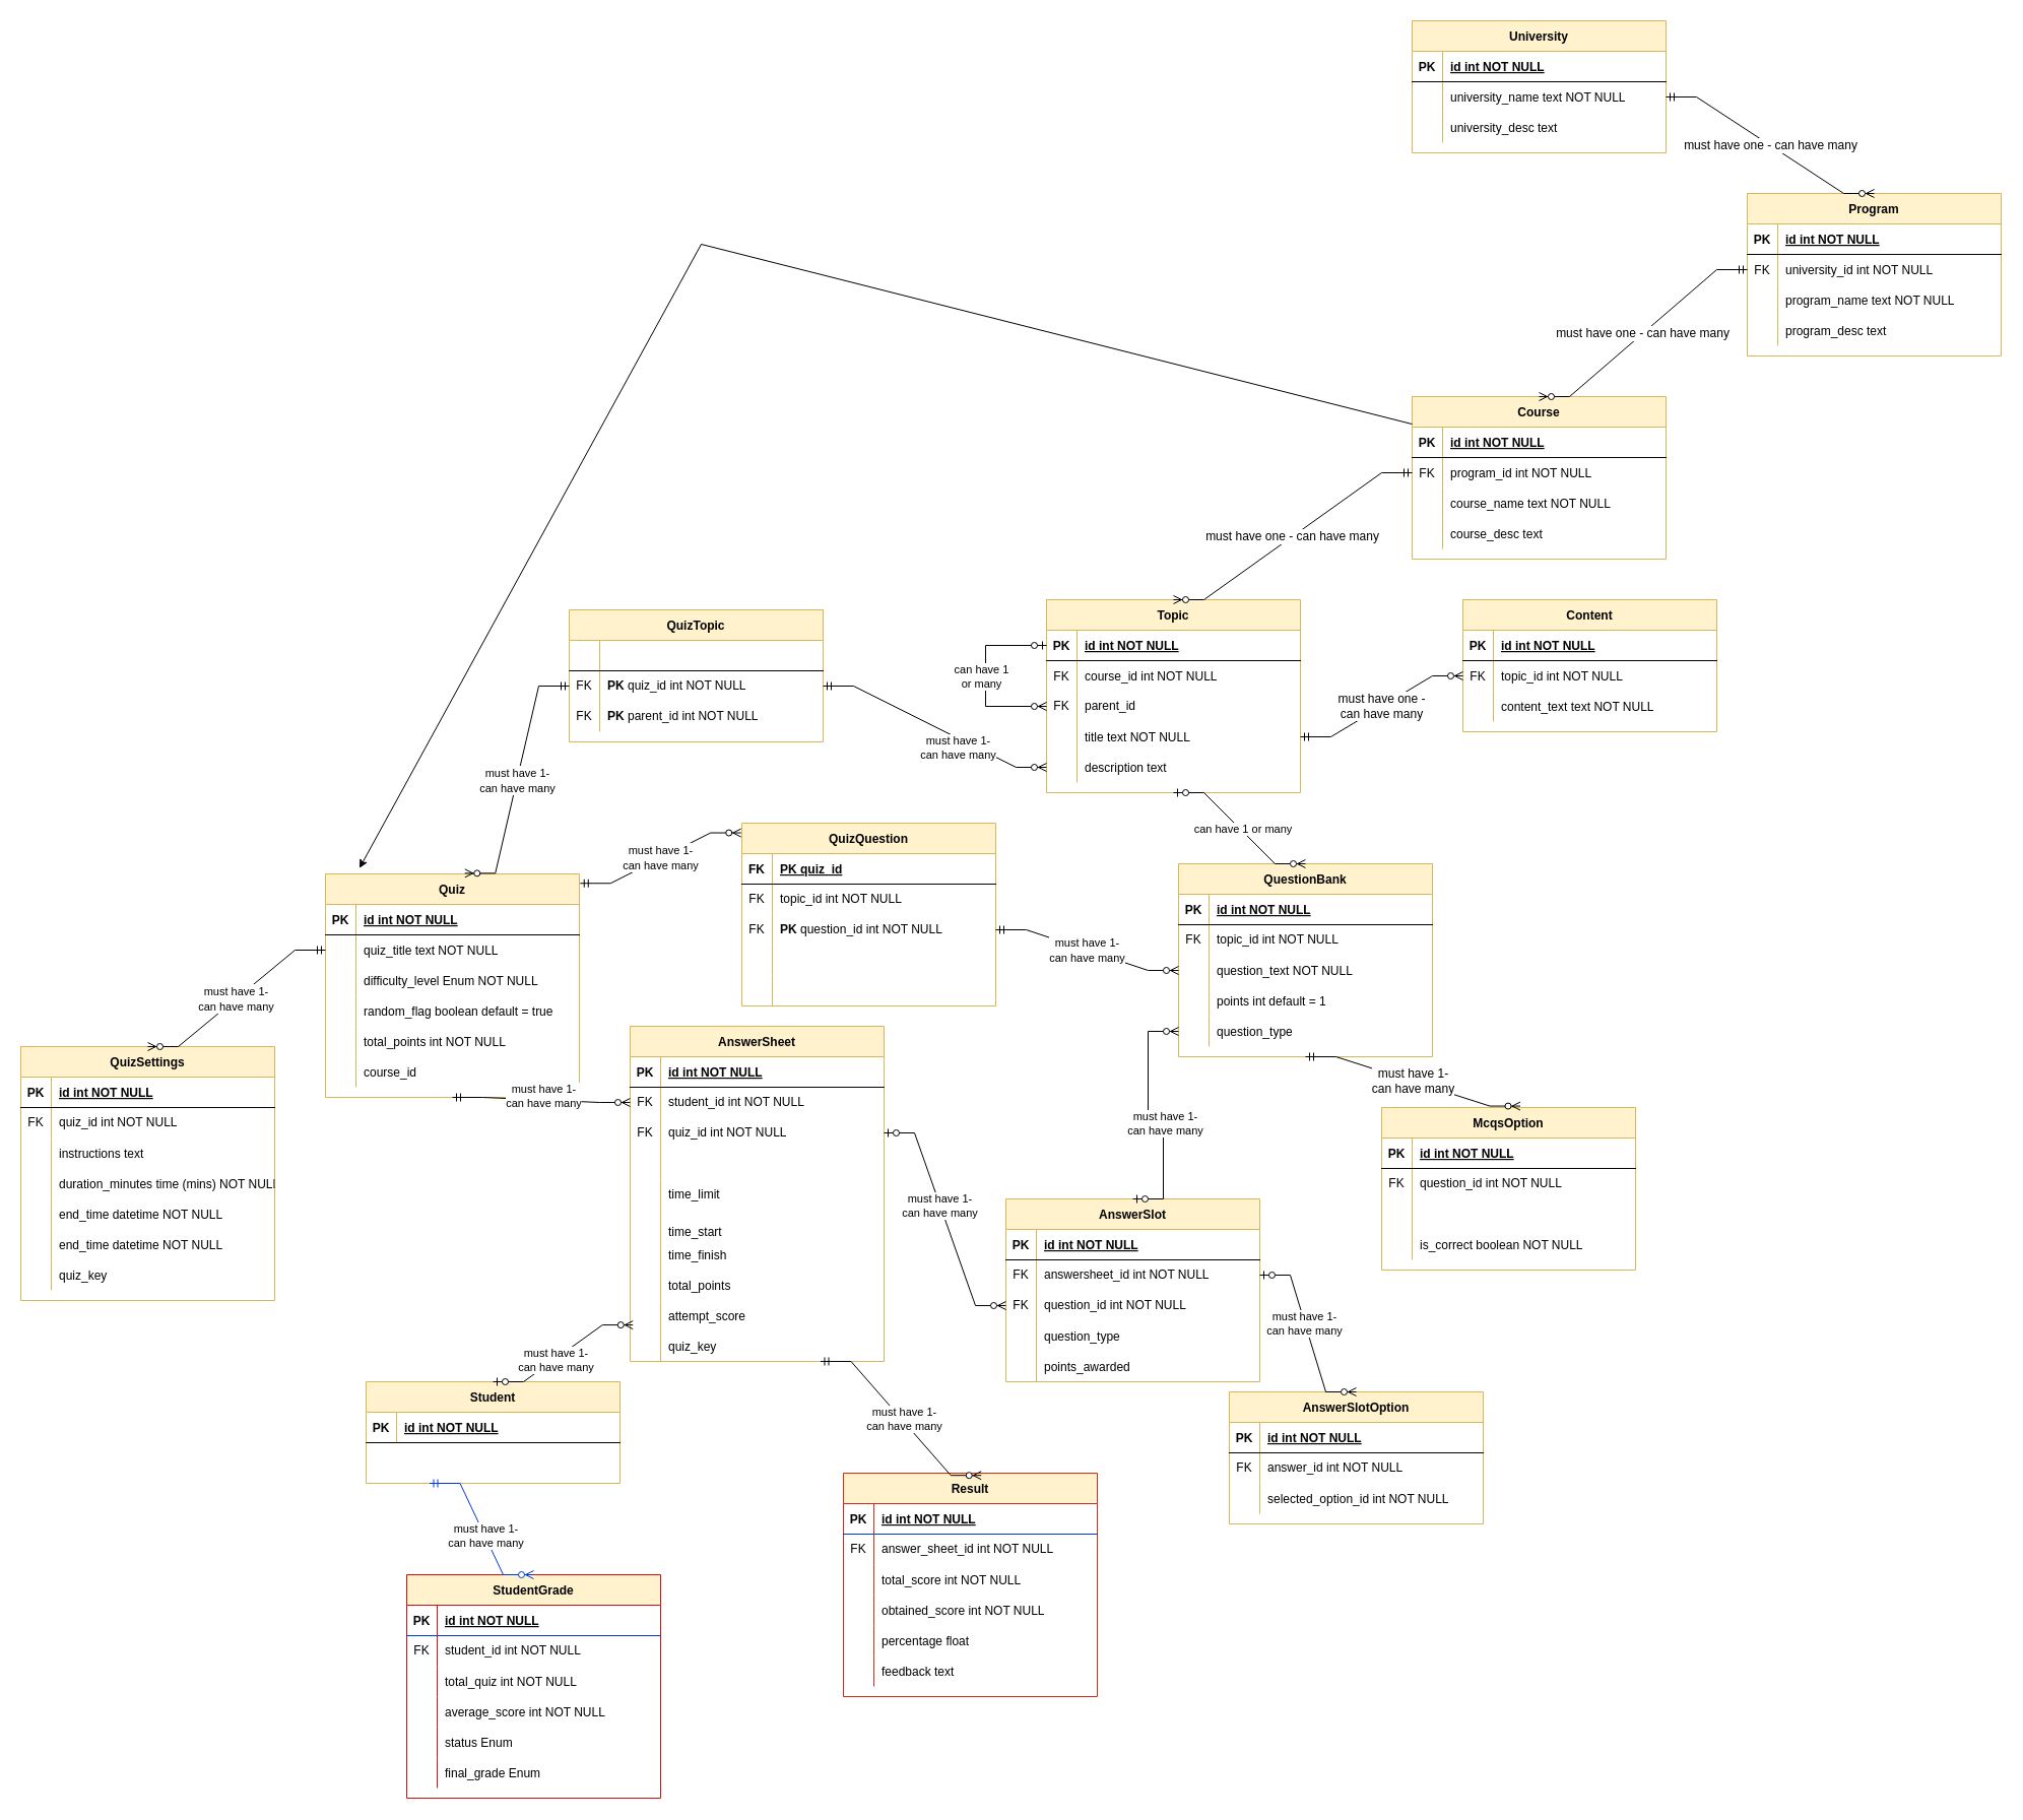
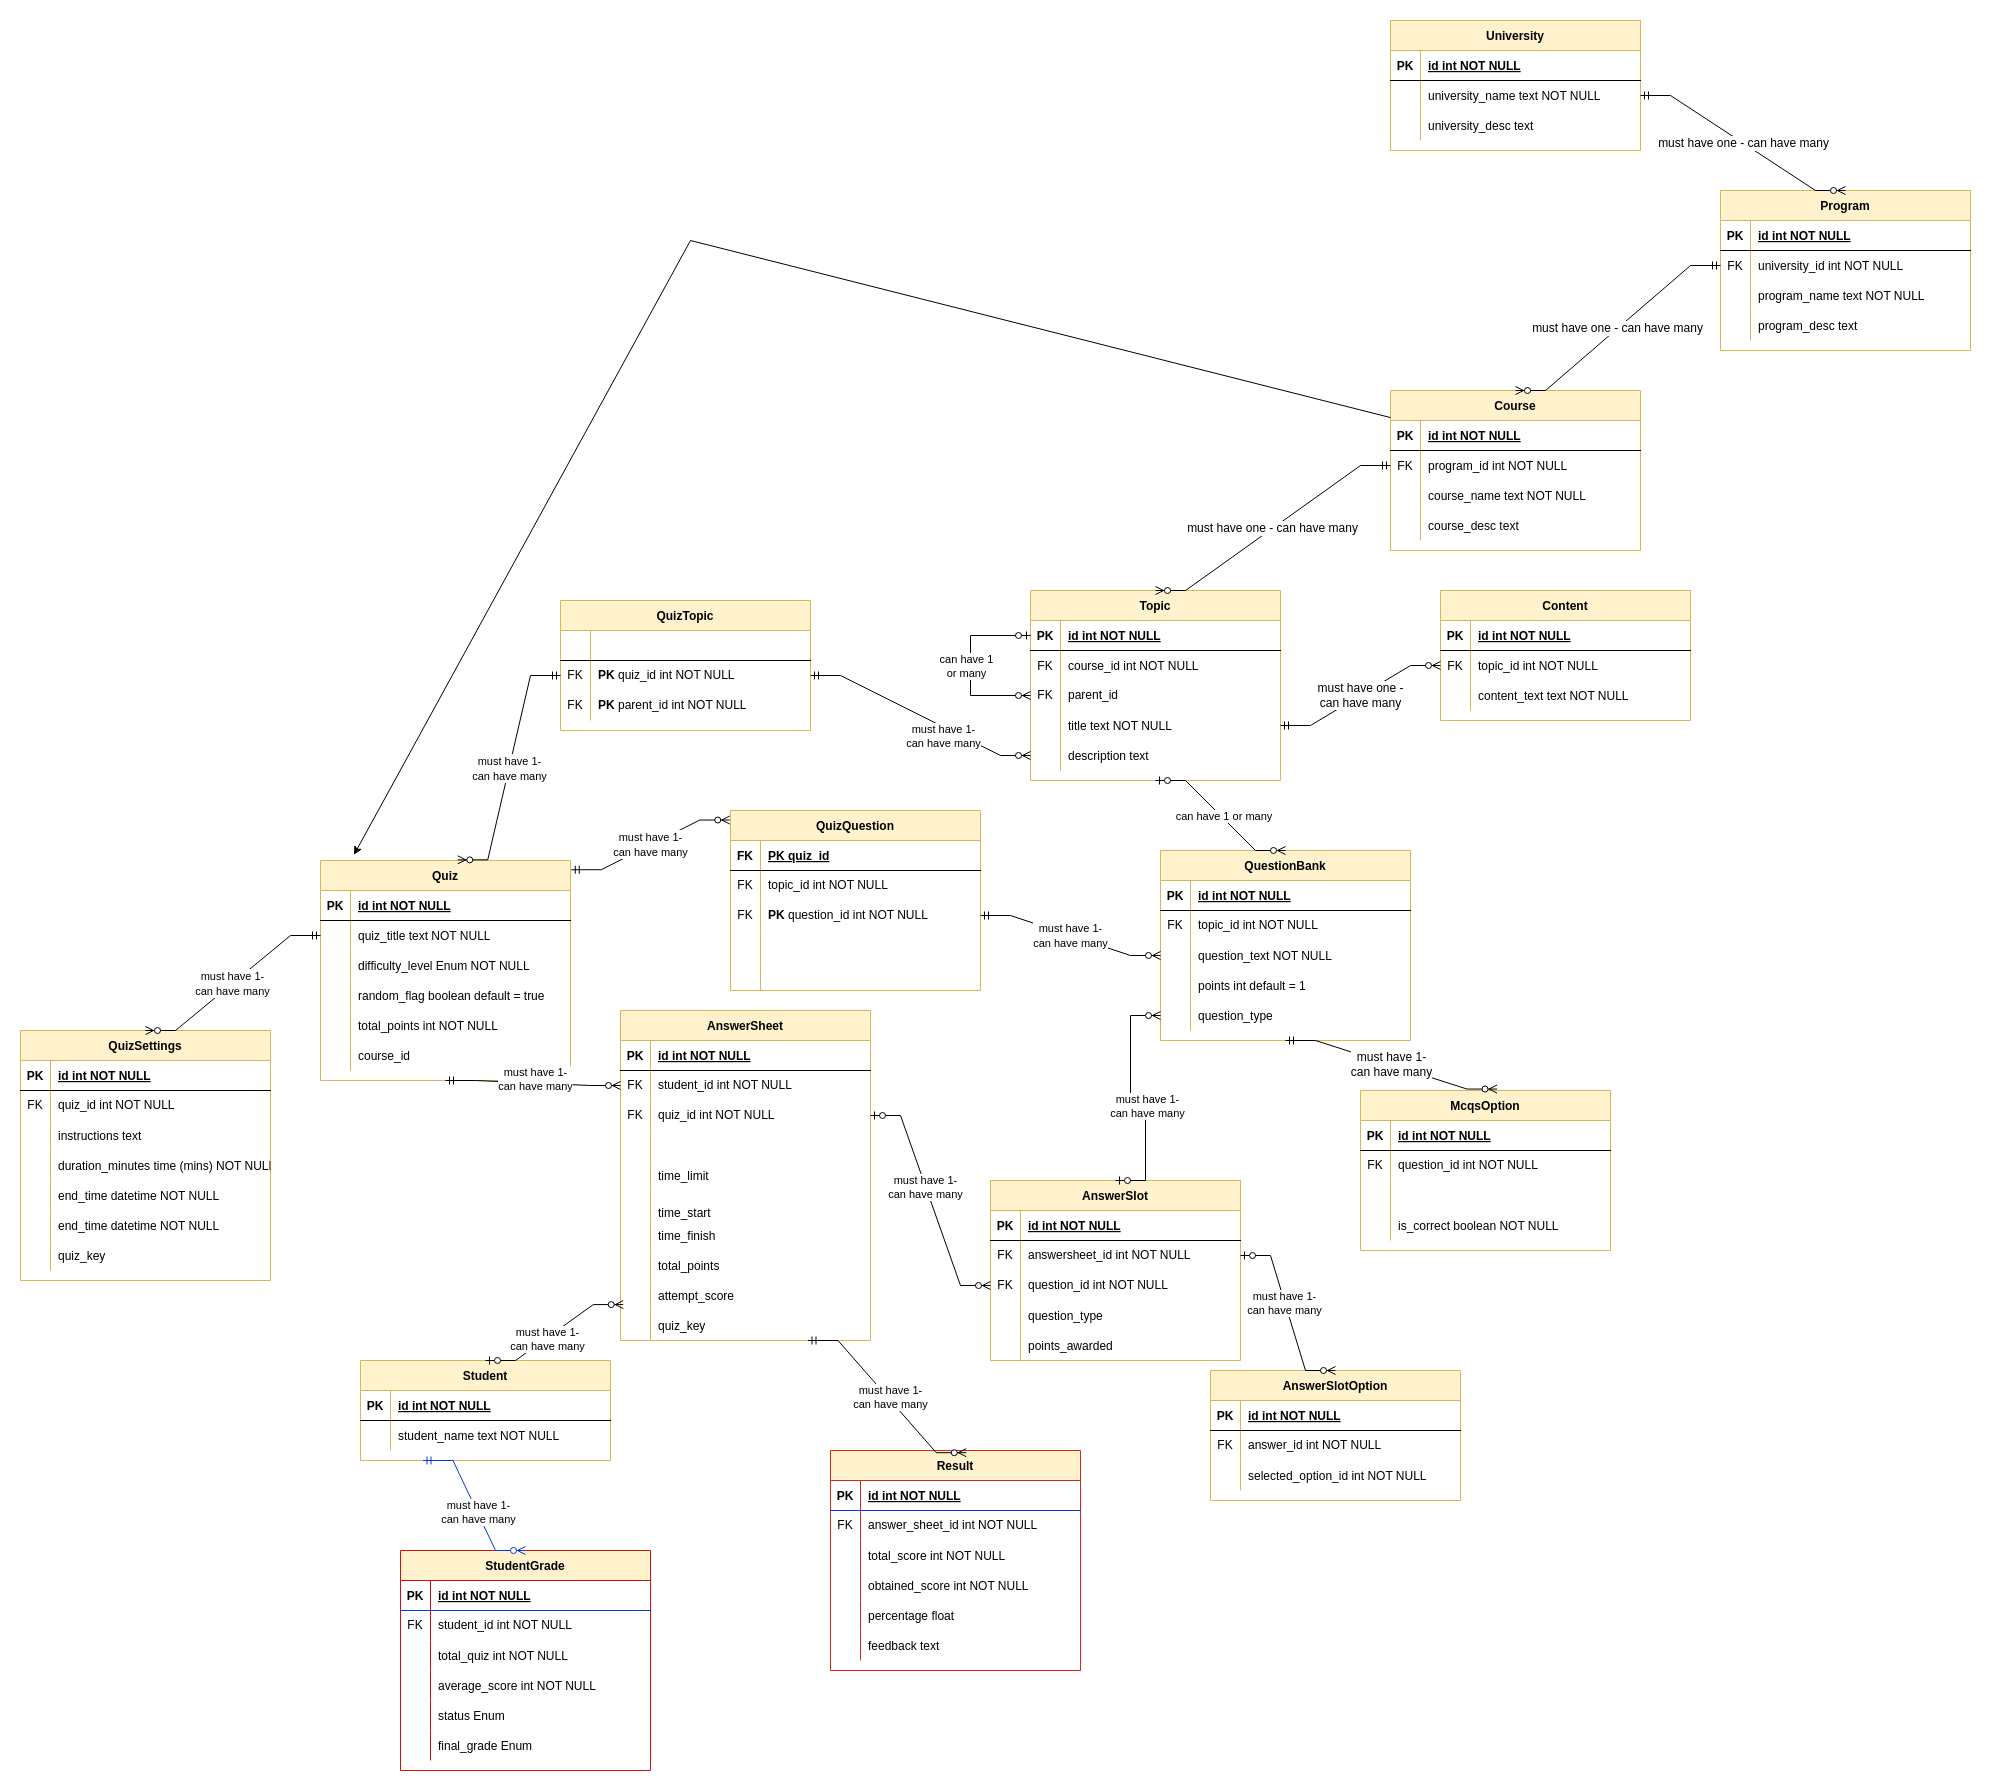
+ <mxCell id="92" value="student_name text NOT NULL" style="shape=partialRectangle;overflow=hidden;connectable=0;fillColor=none;top=0;left=0;bottom=0;right=0;align=left;spacingLeft=6;" parent="90" vertex="1"><mxGeometry x="30" width="220" height="30" as="geometry"><mxRectangle width="220" height="30" as="alternateBounds" /></mxGeometry></mxCell>
